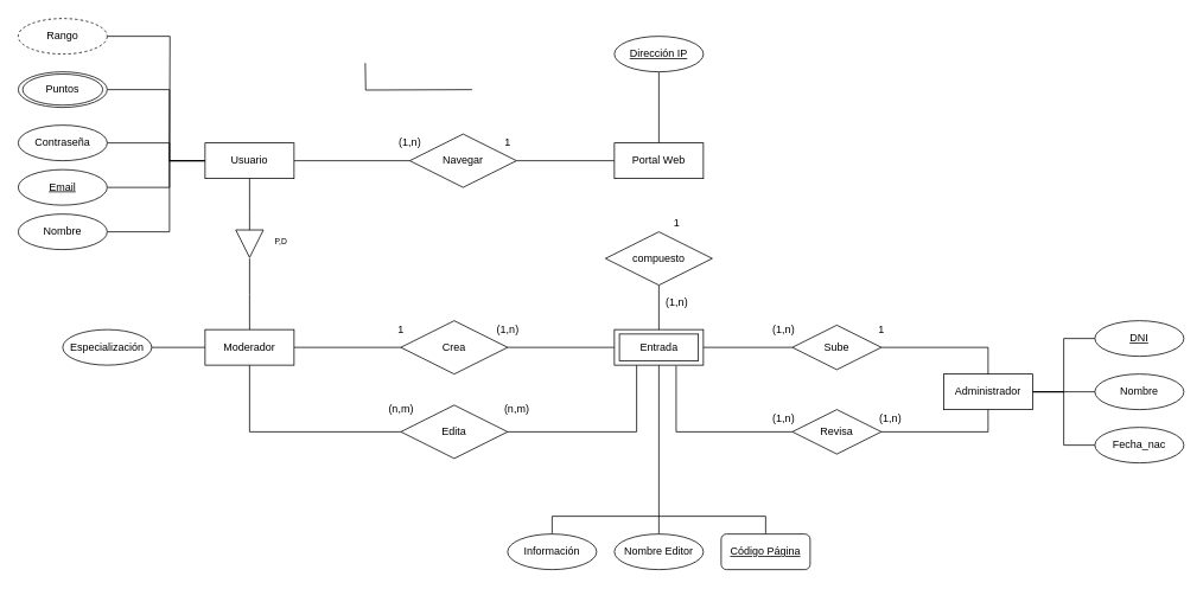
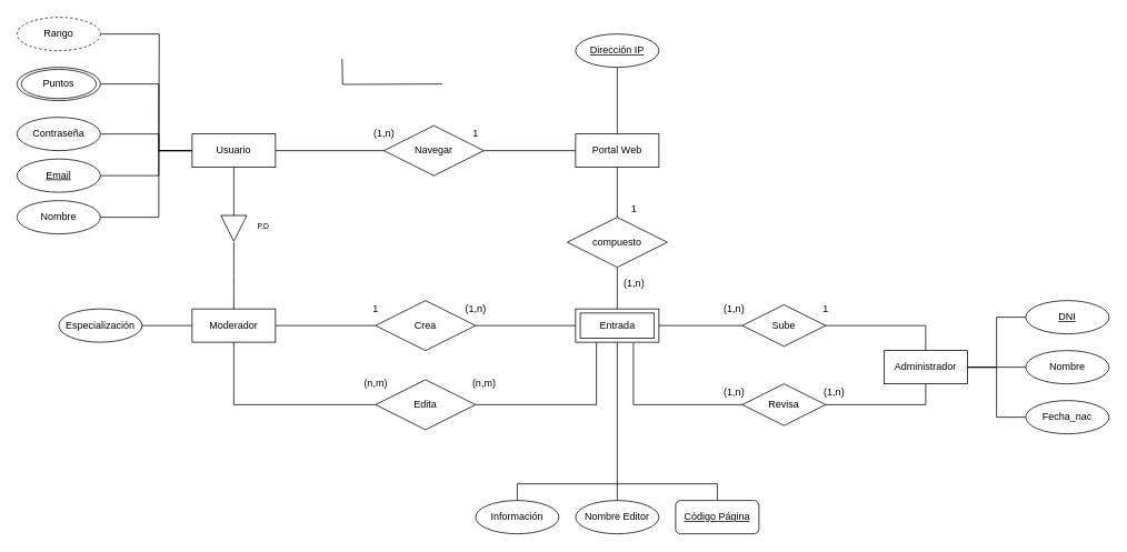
+ <mxCell id="39" style="edgeStyle=orthogonalEdgeStyle;rounded=0;orthogonalLoop=1;jettySize=auto;html=1;entryX=0.5;entryY=1;entryDx=0;entryDy=0;endArrow=none;endFill=0;" parent="1" source="40" target="19" edge="1"><mxGeometry relative="1" as="geometry" /></mxCell>
